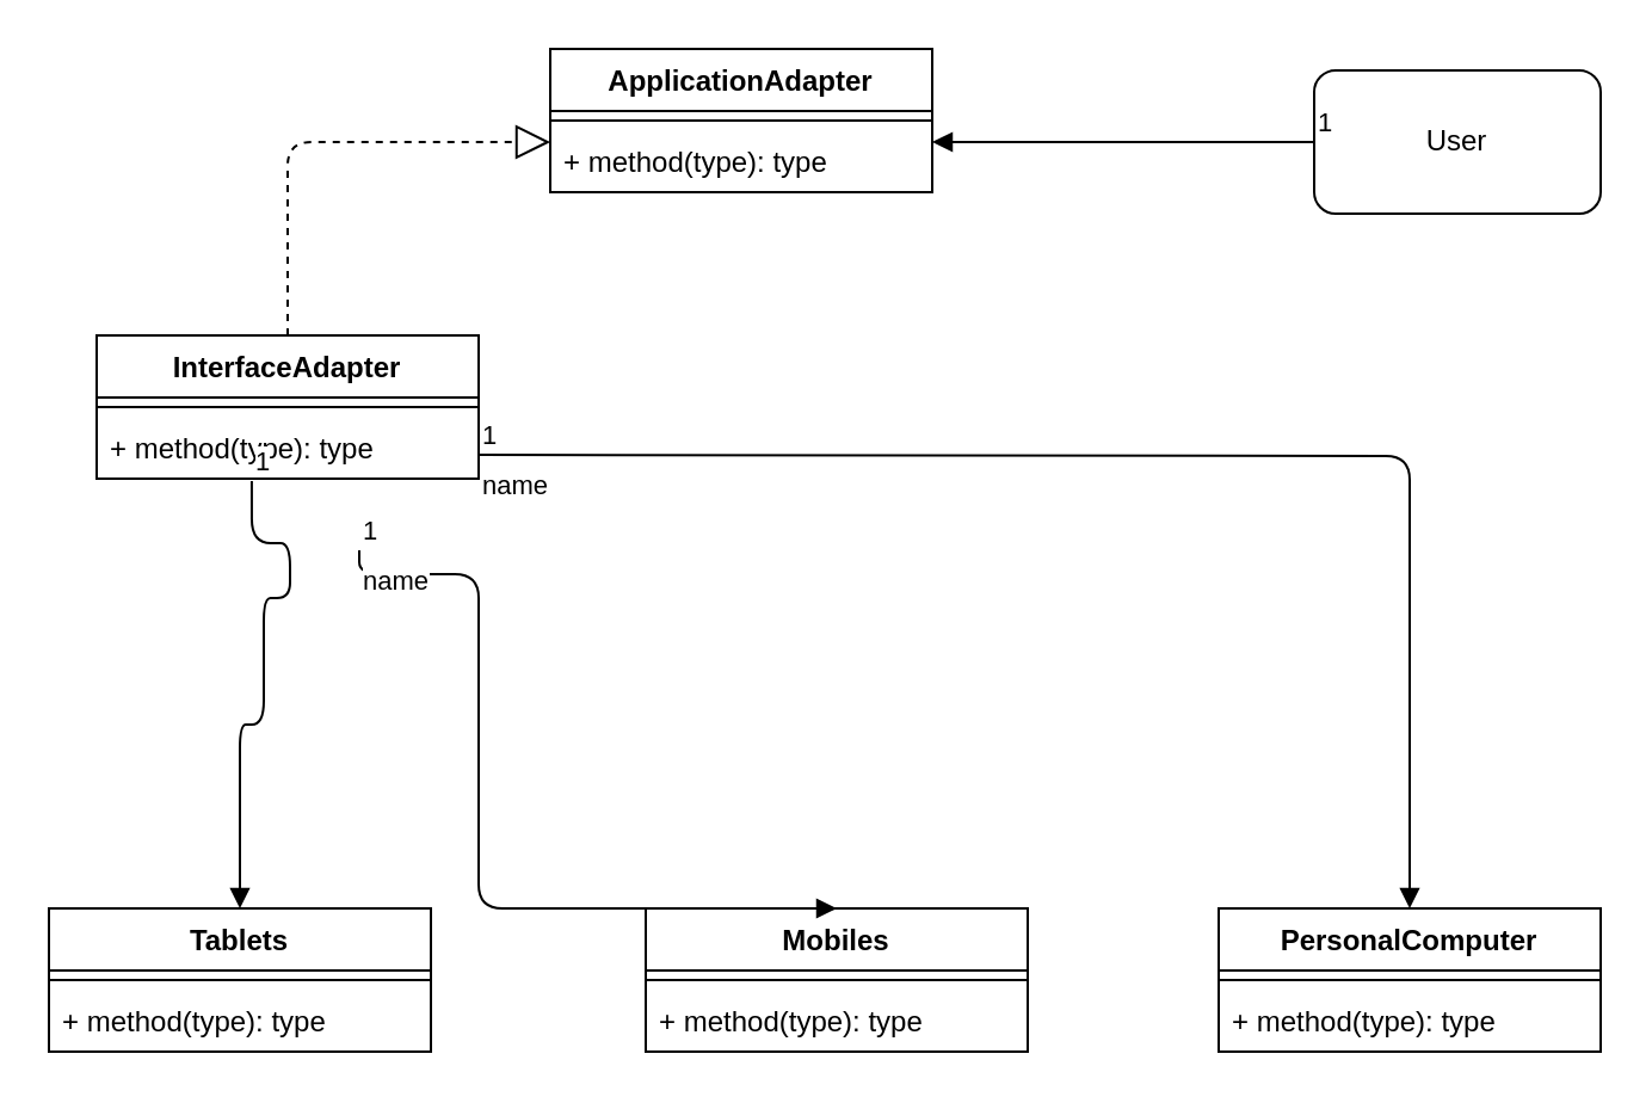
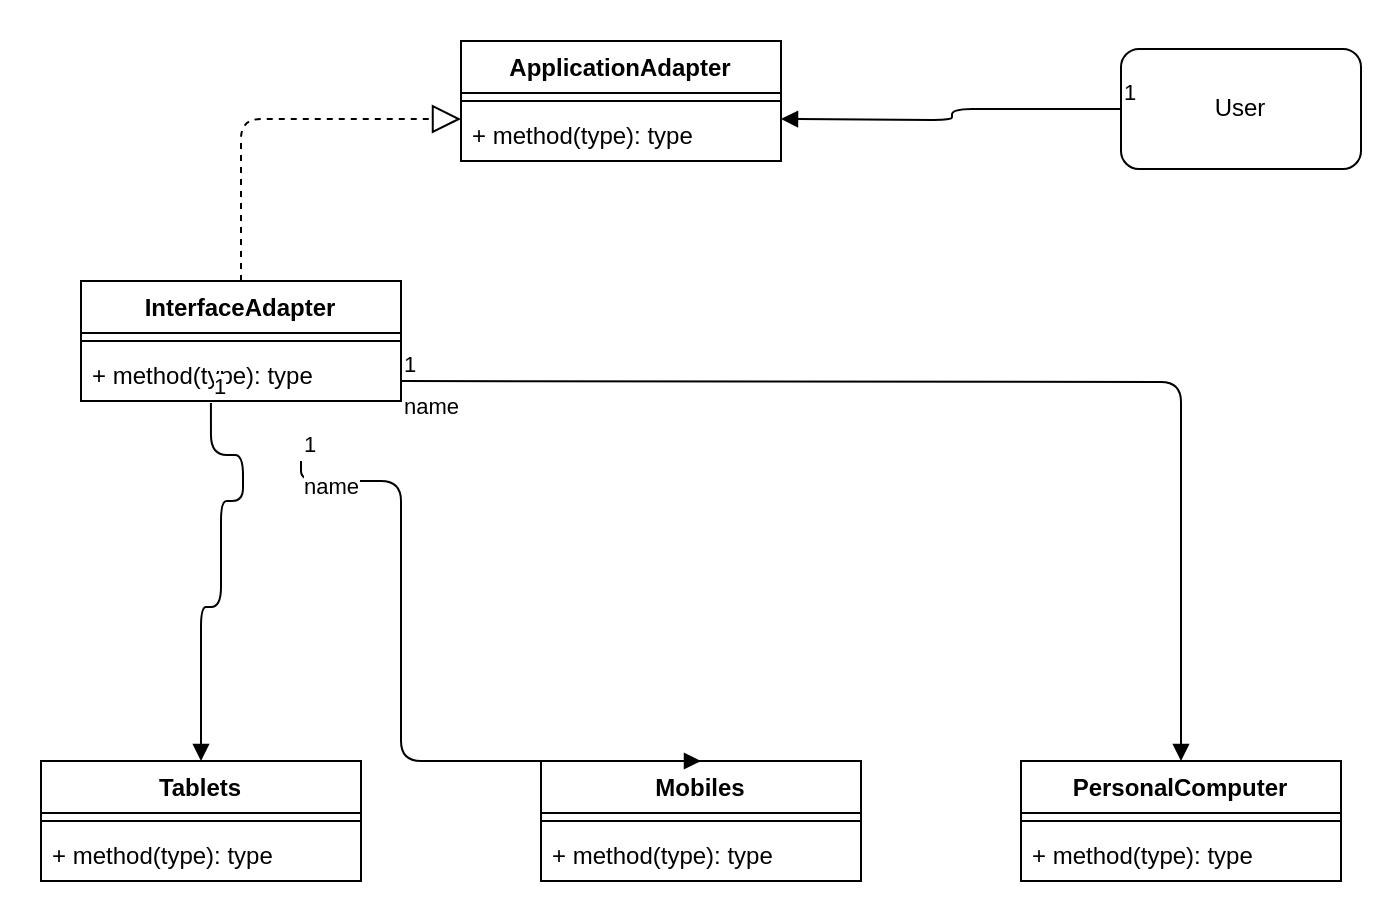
- <mxCell id="5" value="User" style="rounded=1;whiteSpace=wrap;html=1;" vertex="1" parent="1"><mxGeometry x="550" y="29" width="120" height="60" as="geometry" /></mxCell>
+ <mxCell id="5" value="User" style="rounded=1;whiteSpace=wrap;html=1;" vertex="1" parent="1"><mxGeometry x="560" y="24" width="120" height="60" as="geometry" /></mxCell>
